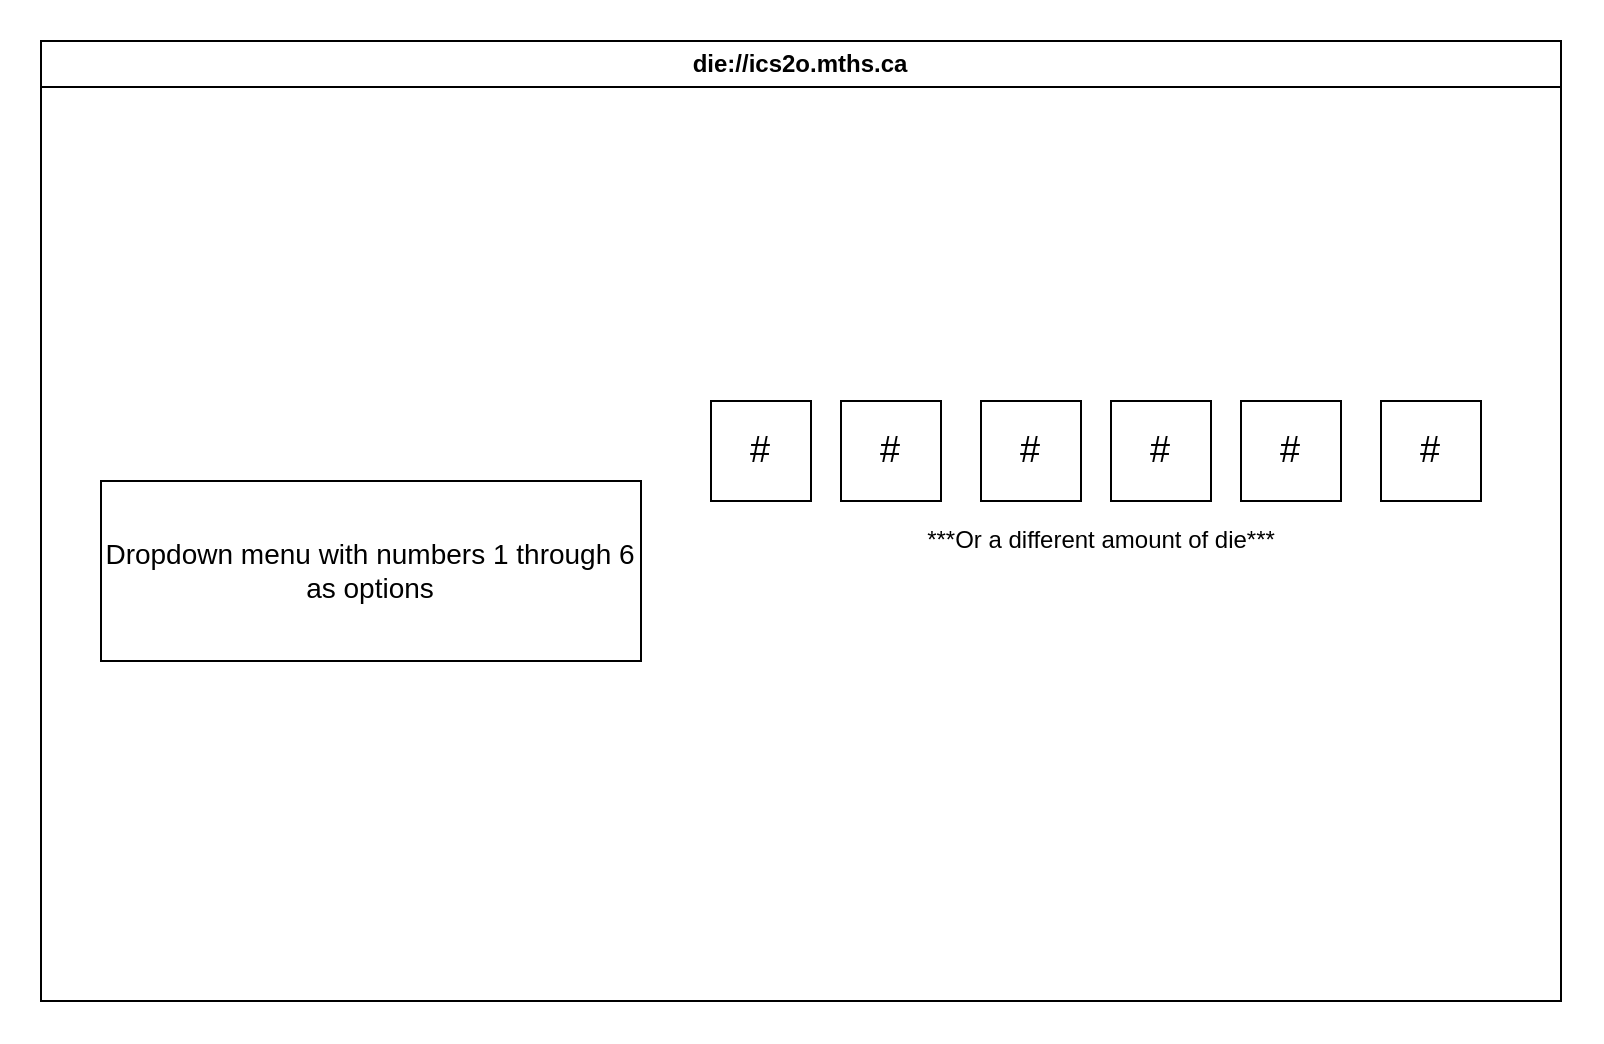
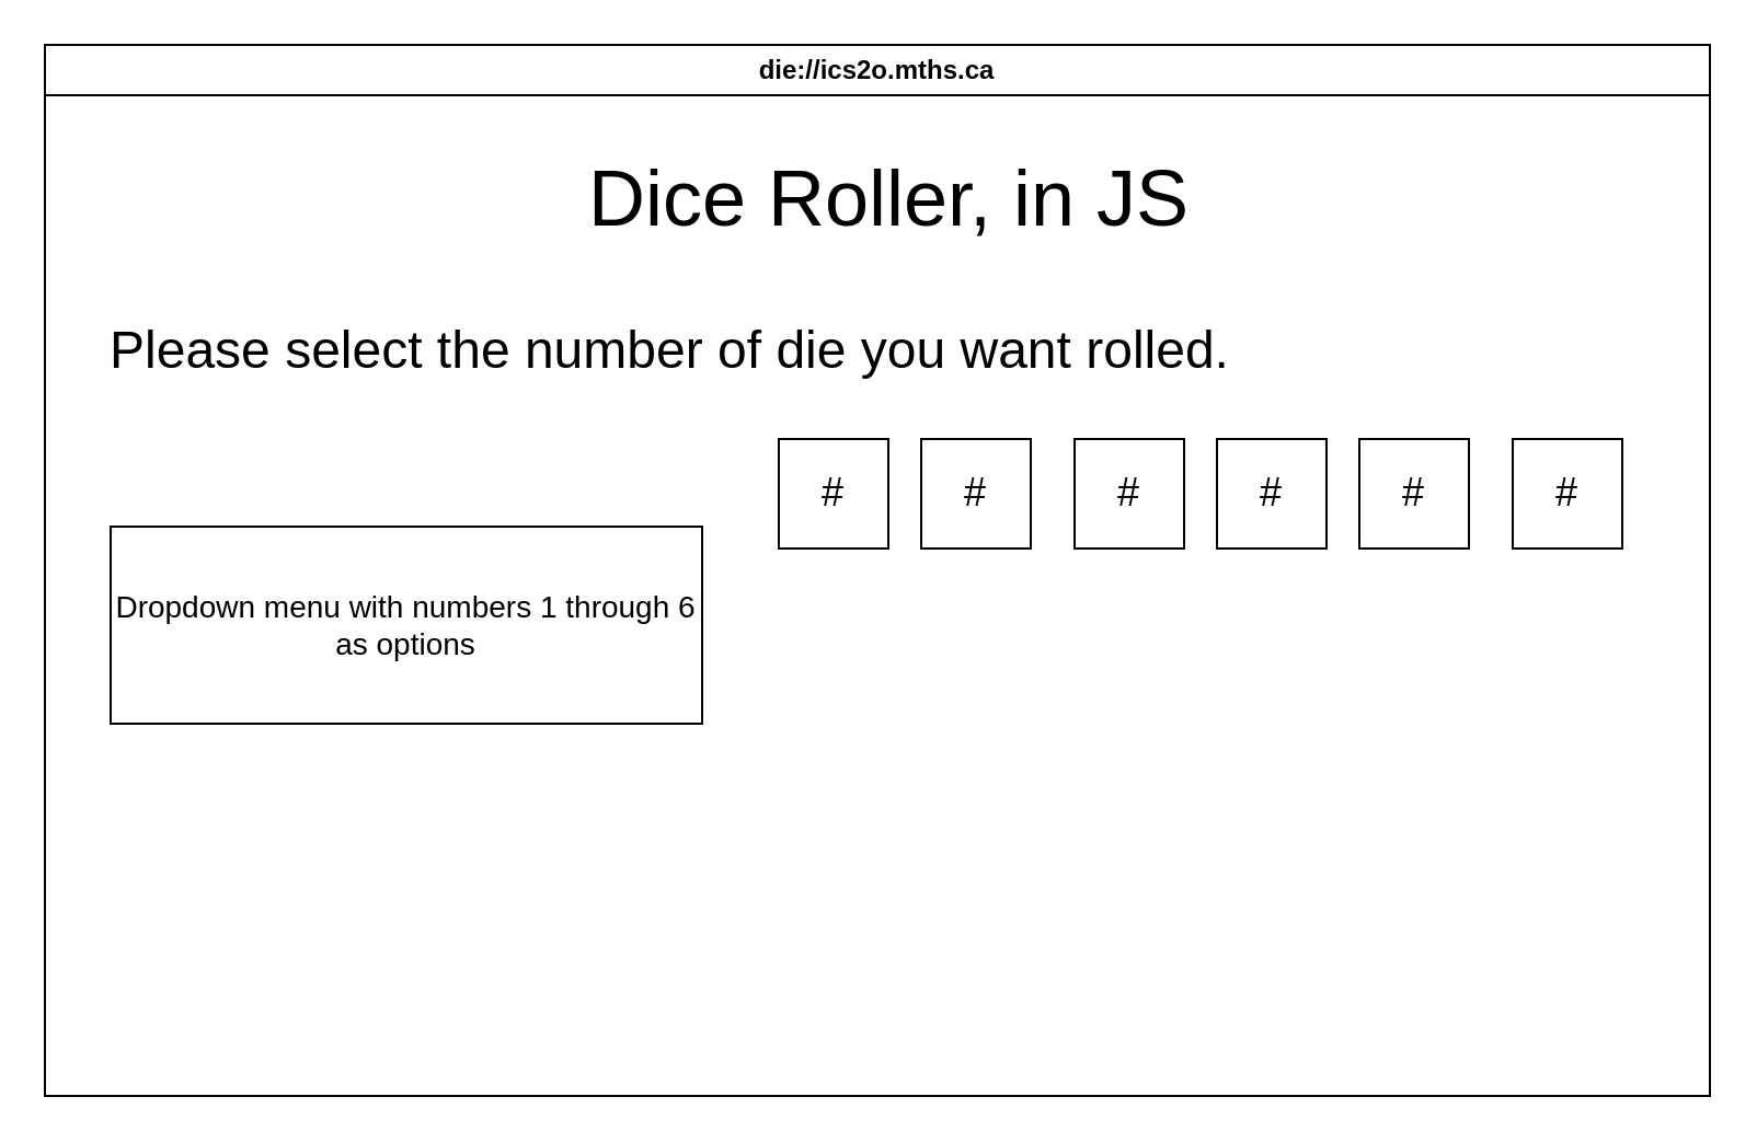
+ <mxCell id="3" value="&lt;font style=&quot;font-size: 36px;&quot;&gt;Dice Roller, in JS&lt;/font&gt;" style="text;html=1;align=center;verticalAlign=middle;resizable=0;points=[];autosize=1;strokeColor=none;fillColor=none;" parent="2" vertex="1"><mxGeometry x="235" y="40" width="300" height="60" as="geometry" /></mxCell>
+ <mxCell id="4" value="&lt;font style=&quot;font-size: 24px;&quot;&gt;Please select the number of die you want rolled.&lt;/font&gt;" style="text;html=1;align=center;verticalAlign=middle;resizable=0;points=[];autosize=1;strokeColor=none;fillColor=none;" parent="2" vertex="1"><mxGeometry x="20" y="120" width="530" height="40" as="geometry" /></mxCell>
- <mxCell id="12" value="***Or a different amount of die***" style="text;html=1;align=center;verticalAlign=middle;resizable=0;points=[];autosize=1;strokeColor=none;fillColor=none;" parent="2" vertex="1"><mxGeometry x="430" y="235" width="200" height="30" as="geometry" /></mxCell>
